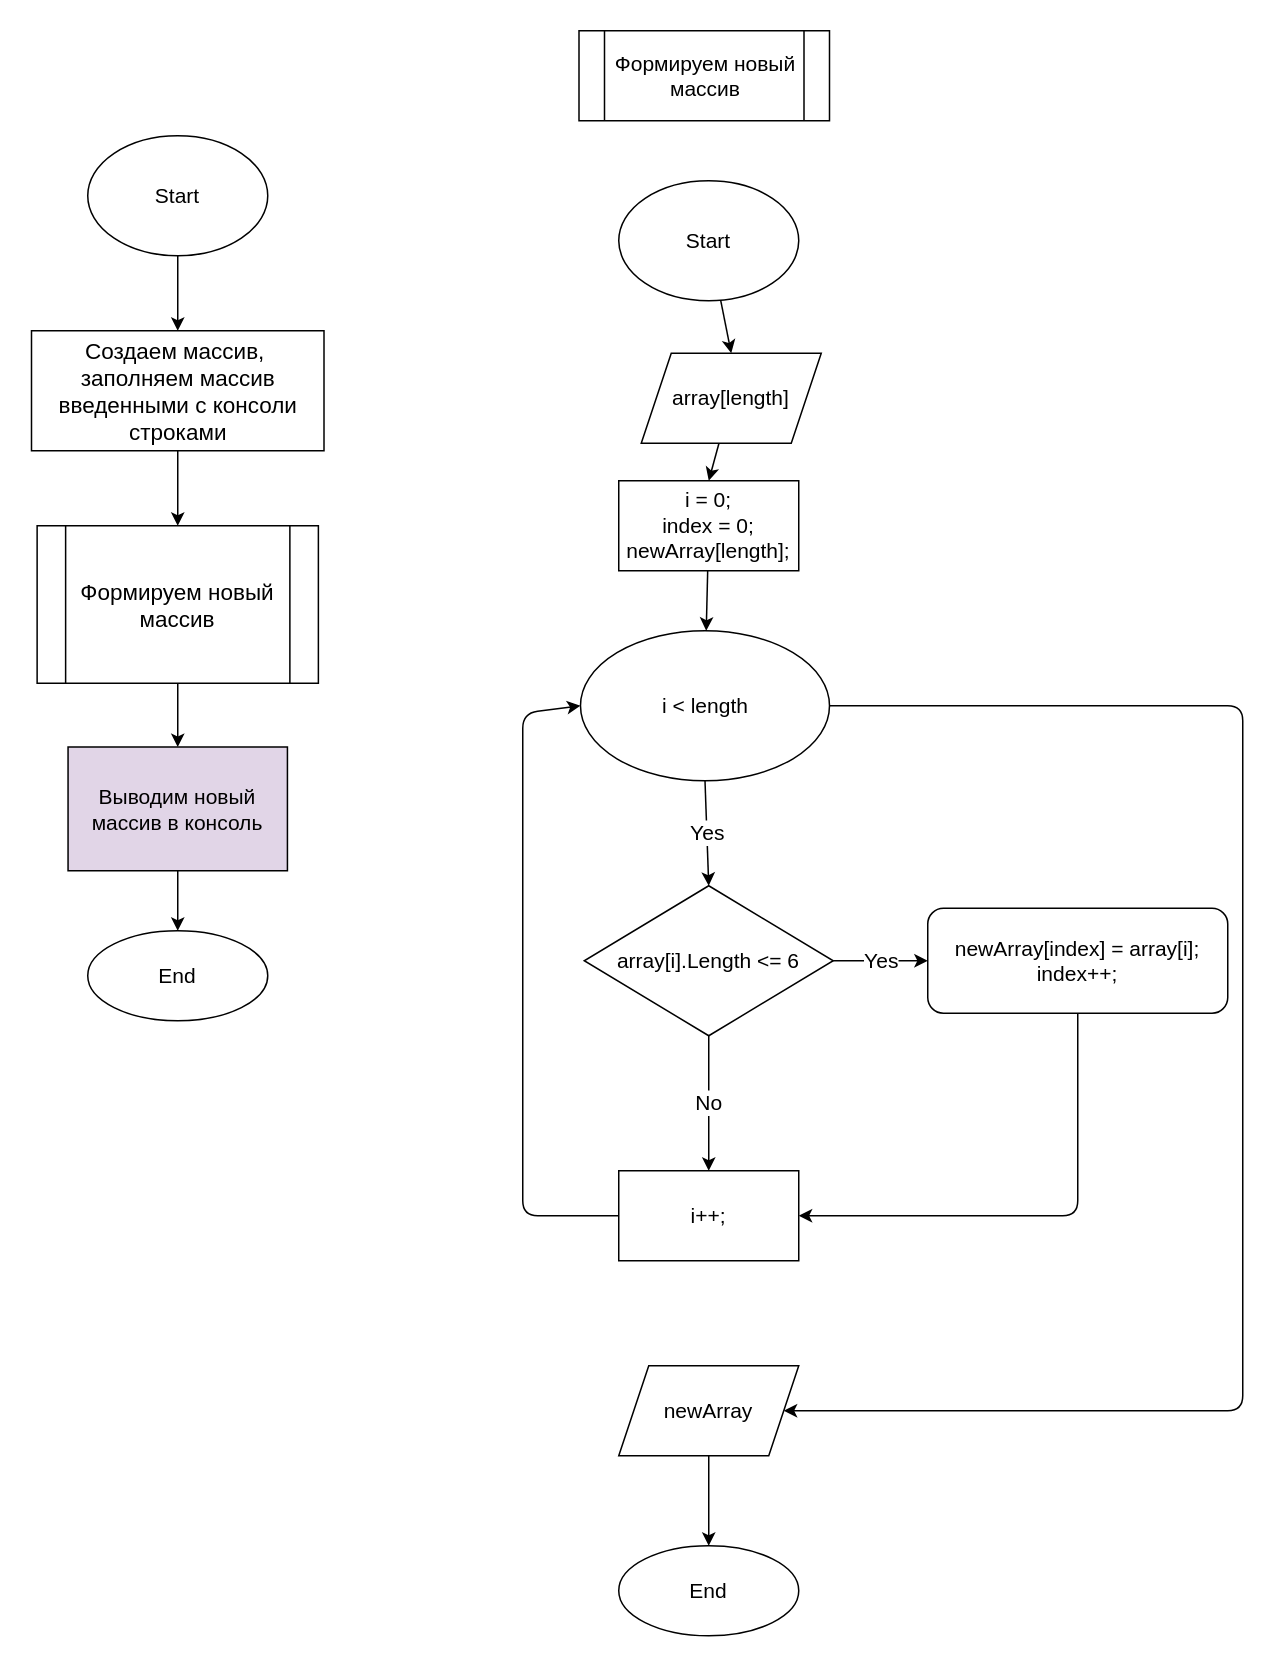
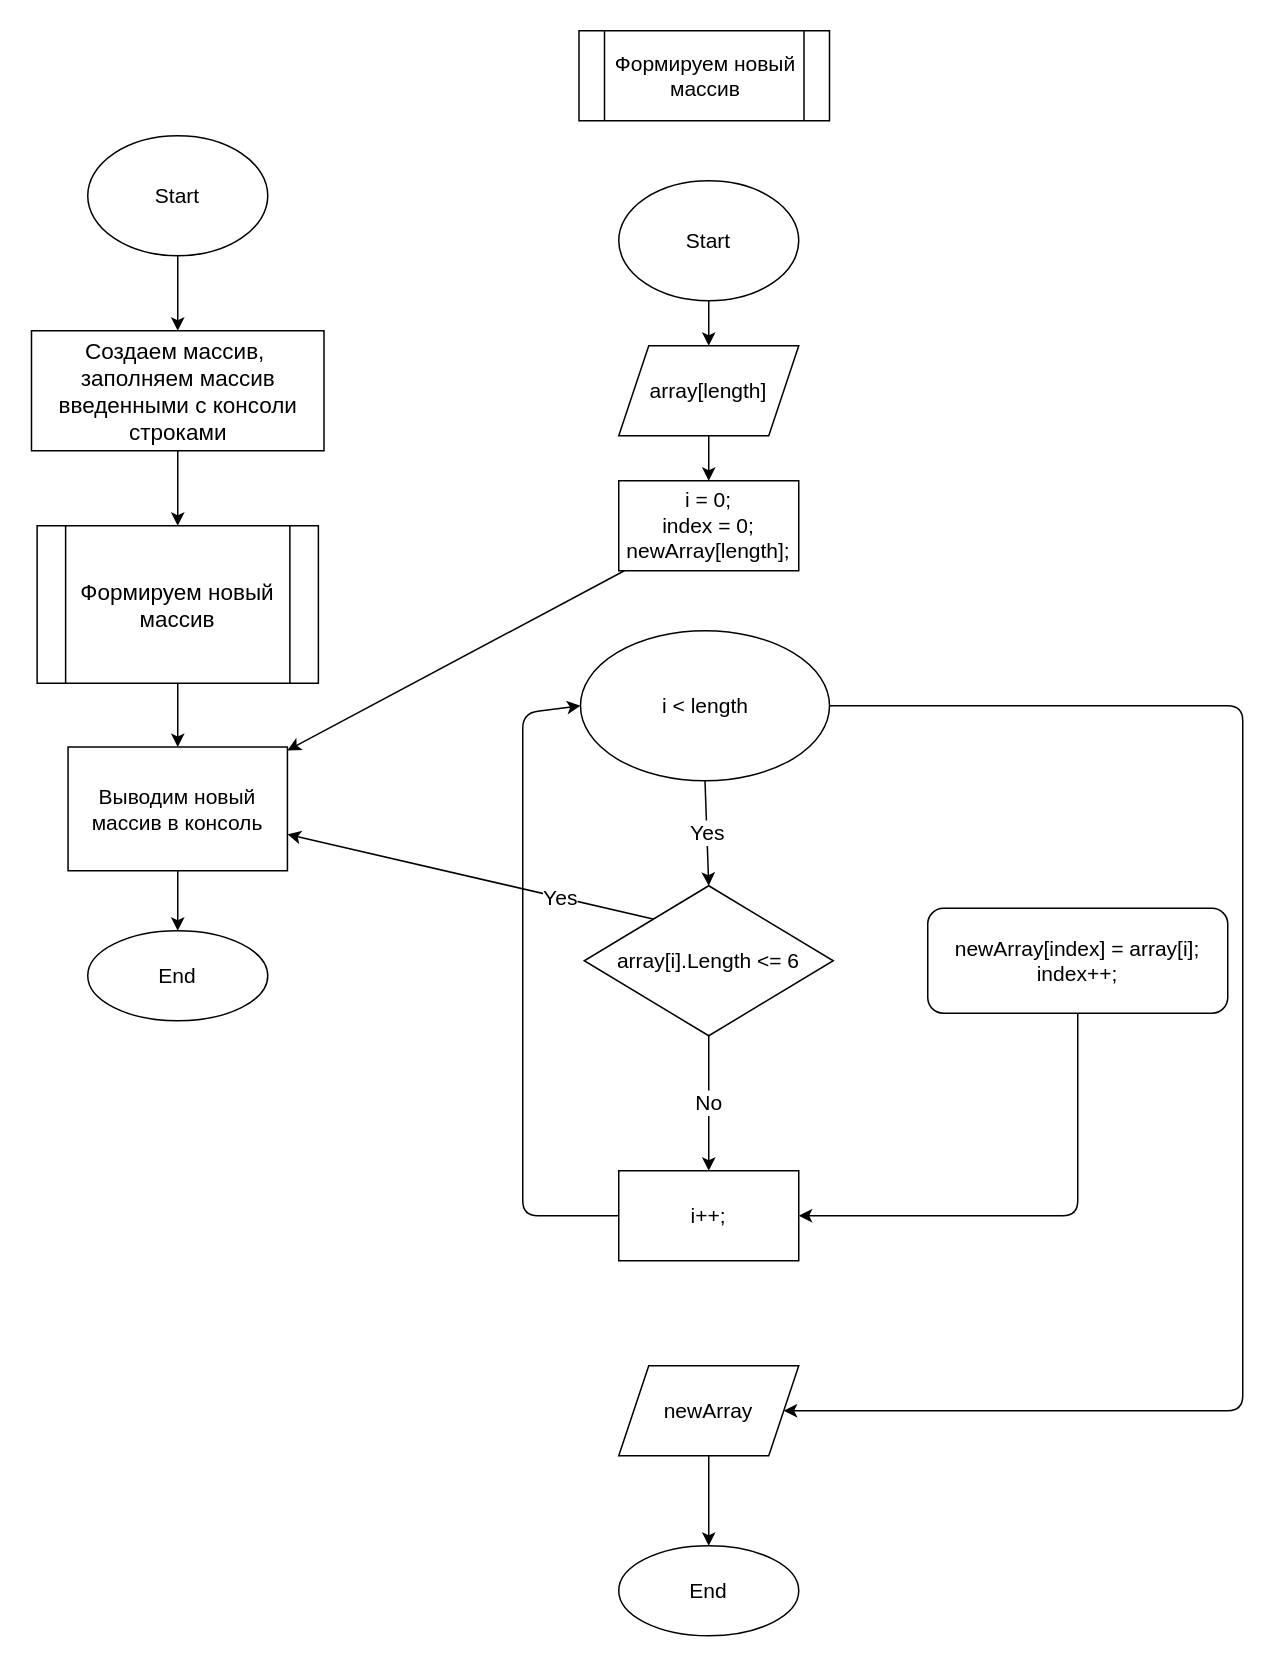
- <mxCell id="5" value="array[length]" style="shape=parallelogram;perimeter=parallelogramPerimeter;whiteSpace=wrap;html=1;fixedSize=1;fontFamily=Helvetica;fontSize=14;fontStyle=0" parent="1" vertex="1"><mxGeometry x="427" y="235" width="120" height="60" as="geometry" /></mxCell>
+ <mxCell id="5" value="array[length]" style="shape=parallelogram;perimeter=parallelogramPerimeter;whiteSpace=wrap;html=1;fixedSize=1;fontFamily=Helvetica;fontSize=14;fontStyle=0" parent="1" vertex="1"><mxGeometry x="412" y="230" width="120" height="60" as="geometry" /></mxCell>
- <mxCell id="9" value="" style="edgeStyle=none;html=1;fontSize=14;fontStyle=0" edge="1" parent="1" source="10" target="28"><mxGeometry relative="1" as="geometry" /></mxCell>
+ <mxCell id="9" value="" style="edgeStyle=none;html=1;fontSize=14;fontStyle=0;" edge="1" parent="1" source="10" target="26"><mxGeometry relative="1" as="geometry" /></mxCell>
- <mxCell id="26" value="Выводим новый массив в консоль" style="whiteSpace=wrap;html=1;fontSize=14;fontStyle=0;fillColor=#e1d5e7;" parent="1" vertex="1"><mxGeometry x="44.87" y="497.5" width="146.25" height="82.5" as="geometry" /></mxCell>
+ <mxCell id="26" value="Выводим новый массив в консоль" style="whiteSpace=wrap;html=1;fontSize=14;fontStyle=0" parent="1" vertex="1"><mxGeometry x="44.87" y="497.5" width="146.25" height="82.5" as="geometry" /></mxCell>
- <mxCell id="2" value="Yes" style="edgeStyle=none;html=1;fontFamily=Helvetica;fontSize=14;exitX=1;exitY=0.5;exitDx=0;exitDy=0;entryX=0;entryY=0.5;entryDx=0;entryDy=0;fontStyle=0" parent="1" source="29" target="30" edge="1"><mxGeometry relative="1" as="geometry"><mxPoint x="565.75" y="650" as="sourcePoint" /><mxPoint x="608" y="650" as="targetPoint" /></mxGeometry></mxCell>
+ <mxCell id="2" value="Yes" style="edgeStyle=none;html=1;fontFamily=Helvetica;fontSize=14;exitX=1;exitY=0.5;exitDx=0;exitDy=0;fontStyle=0;" parent="1" source="29" target="26" edge="1"><mxGeometry relative="1" as="geometry"><mxPoint x="565.75" y="650" as="sourcePoint" /><mxPoint x="608" y="650" as="targetPoint" /></mxGeometry></mxCell>
